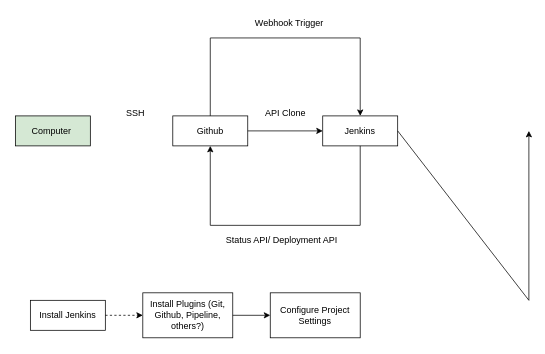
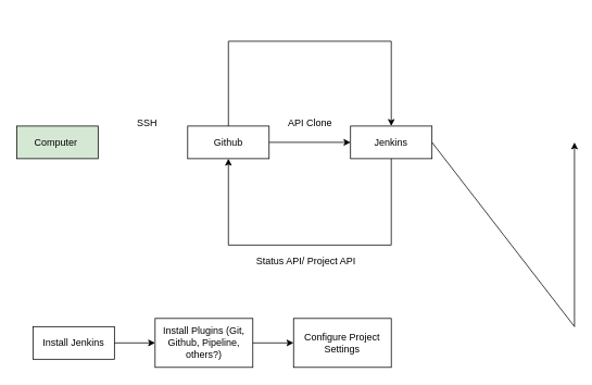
- <mxCell id="10" value="Webhook Trigger" style="text;html=1;align=center;verticalAlign=middle;resizable=0;points=[];autosize=1;strokeColor=none;fillColor=none;" vertex="1" parent="1"><mxGeometry x="330" y="20" width="110" height="20" as="geometry" /></mxCell>
- <mxCell id="11" value="Status API/ Deployment API" style="text;html=1;align=center;verticalAlign=middle;resizable=0;points=[];autosize=1;strokeColor=none;fillColor=none;" vertex="1" parent="1"><mxGeometry x="295" y="310" width="160" height="20" as="geometry" /></mxCell>
+ <mxCell id="11" value="Status API/ Project API" style="text;html=1;align=center;verticalAlign=middle;resizable=0;points=[];autosize=1;strokeColor=none;fillColor=none;" vertex="1" parent="1"><mxGeometry x="295" y="310" width="160" height="20" as="geometry" /></mxCell>
- <mxCell id="15" value="" style="endArrow=classic;html=1;rounded=0;exitX=1;exitY=0.5;exitDx=0;exitDy=0;entryX=0;entryY=0.5;entryDx=0;entryDy=0;dashed=1;" edge="1" parent="1" source="12" target="13"><mxGeometry width="50" height="50" relative="1" as="geometry"><mxPoint x="130" y="184" as="sourcePoint" /><mxPoint x="240" y="184" as="targetPoint" /></mxGeometry></mxCell>
+ <mxCell id="15" value="" style="endArrow=classic;html=1;rounded=0;exitX=1;exitY=0.5;exitDx=0;exitDy=0;entryX=0;entryY=0.5;entryDx=0;entryDy=0;" edge="1" parent="1" source="12" target="13"><mxGeometry width="50" height="50" relative="1" as="geometry"><mxPoint x="130" y="184" as="sourcePoint" /><mxPoint x="240" y="184" as="targetPoint" /></mxGeometry></mxCell>
